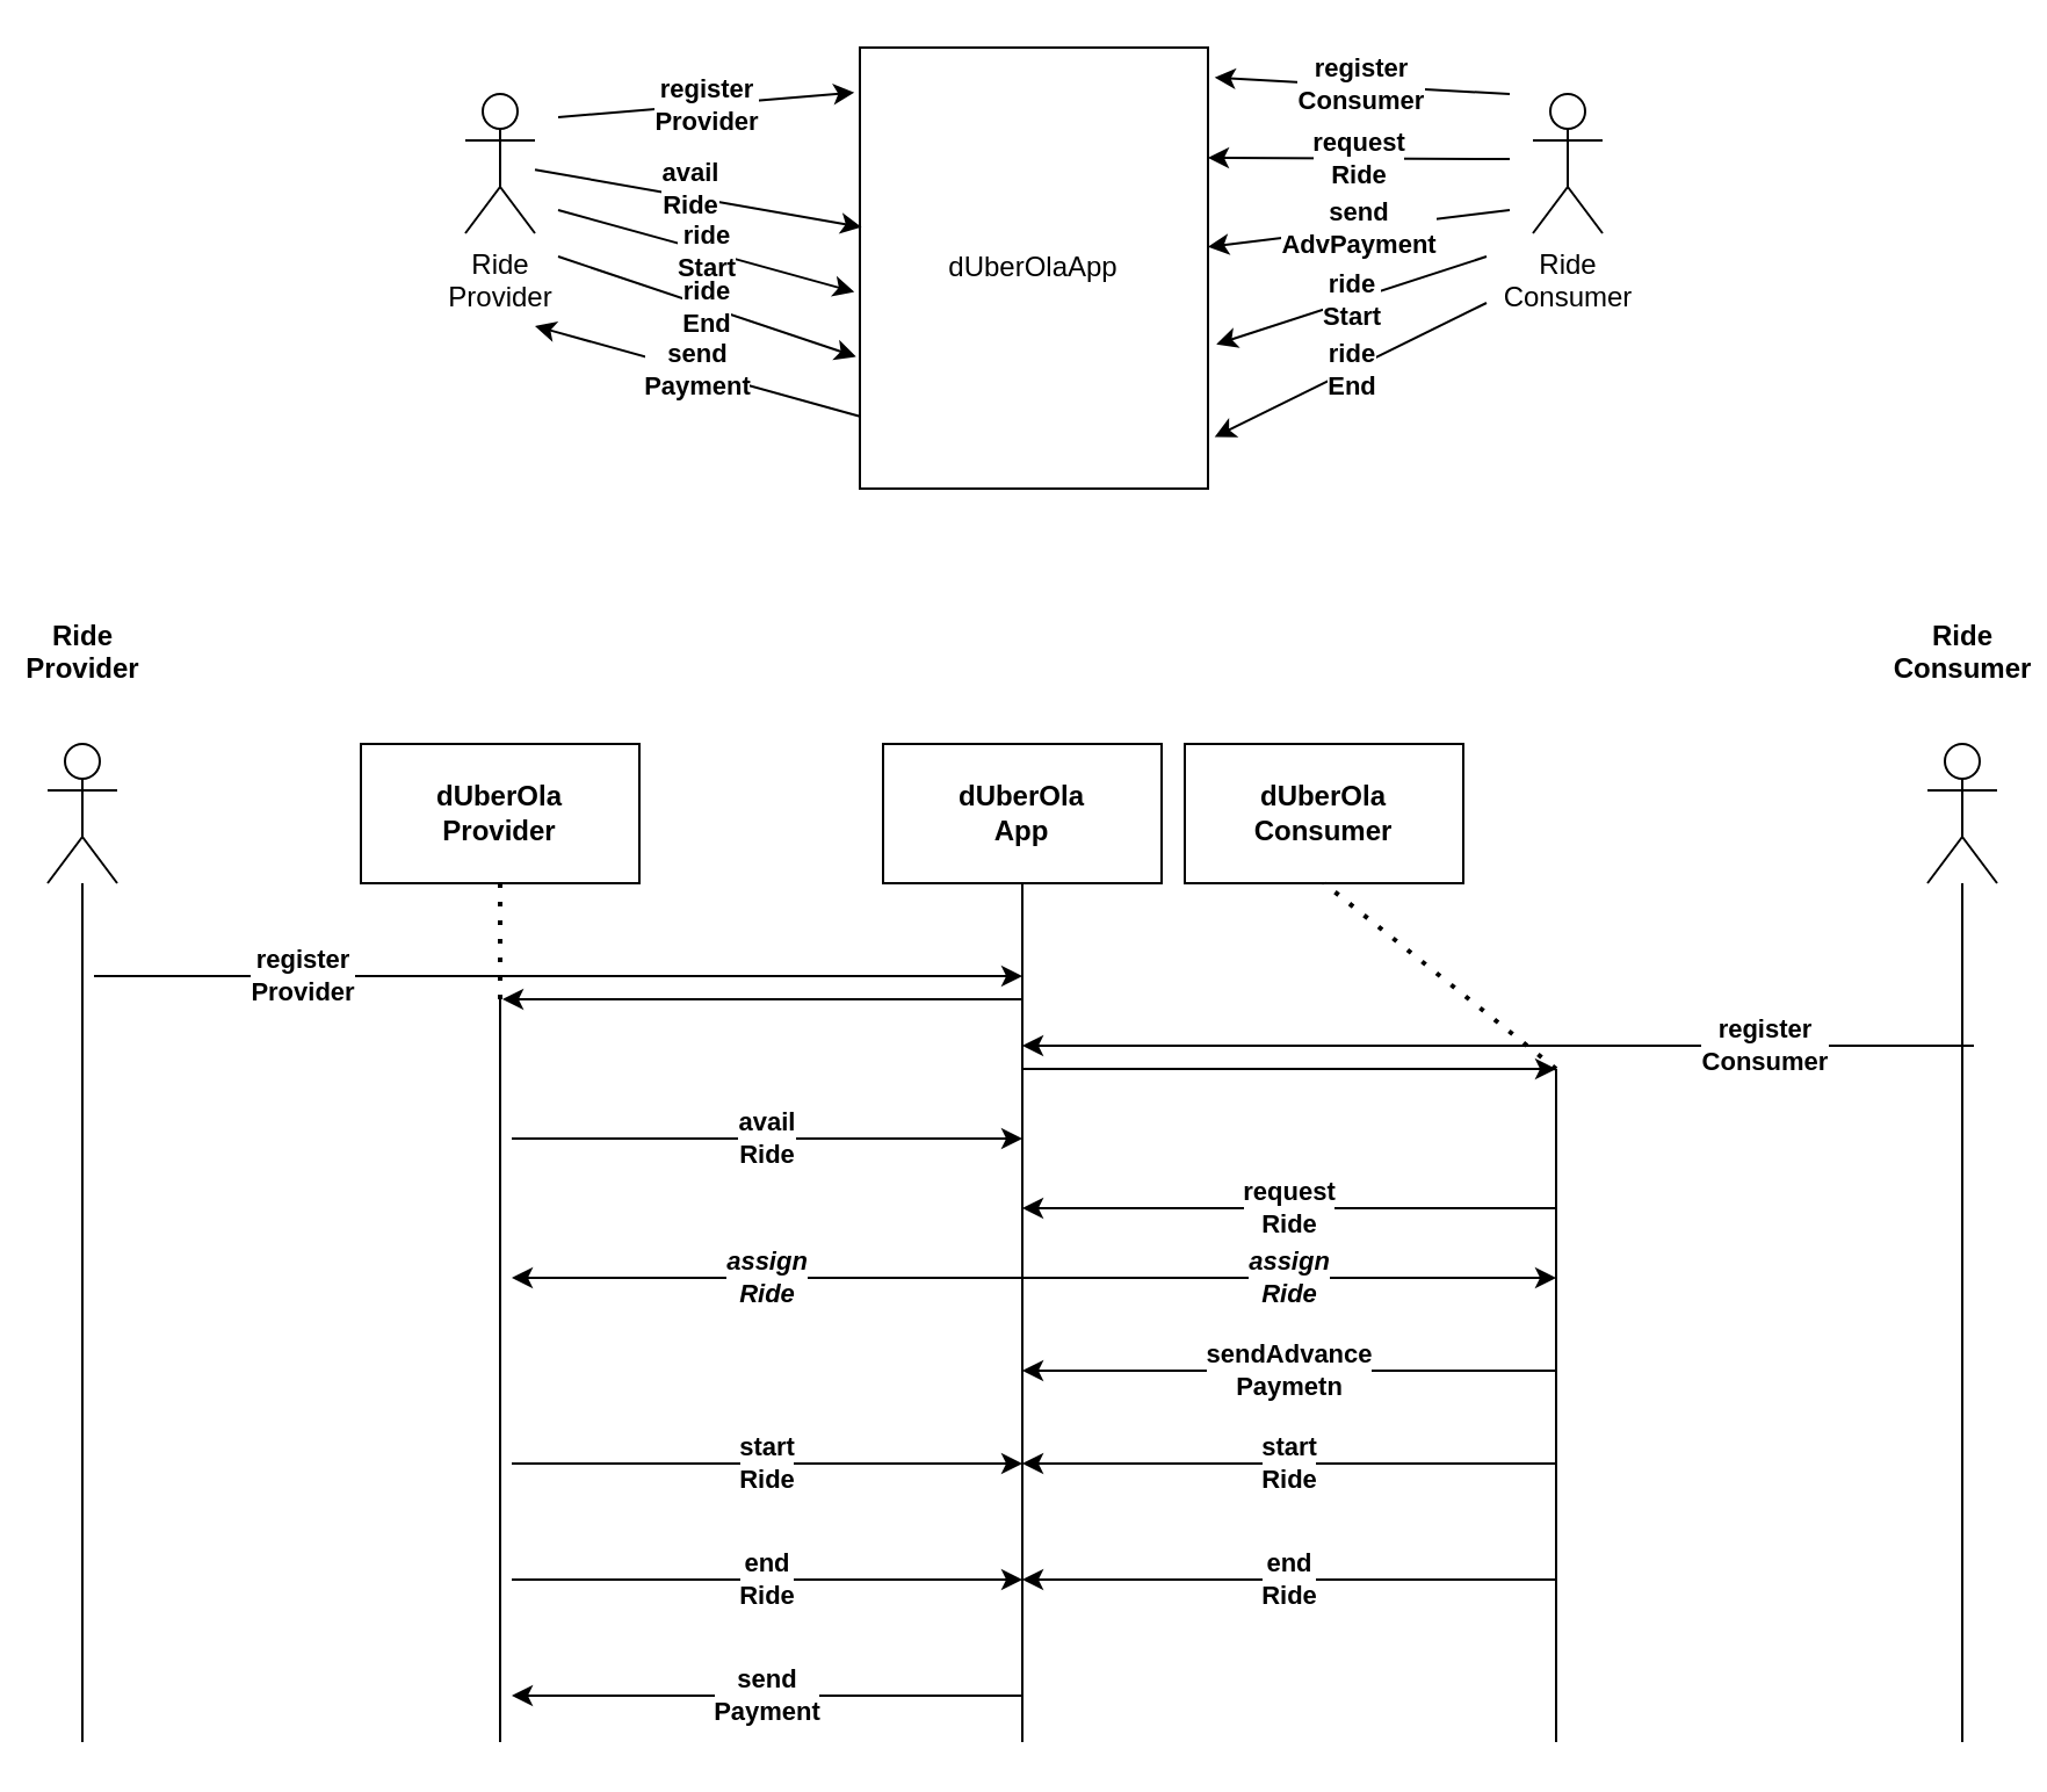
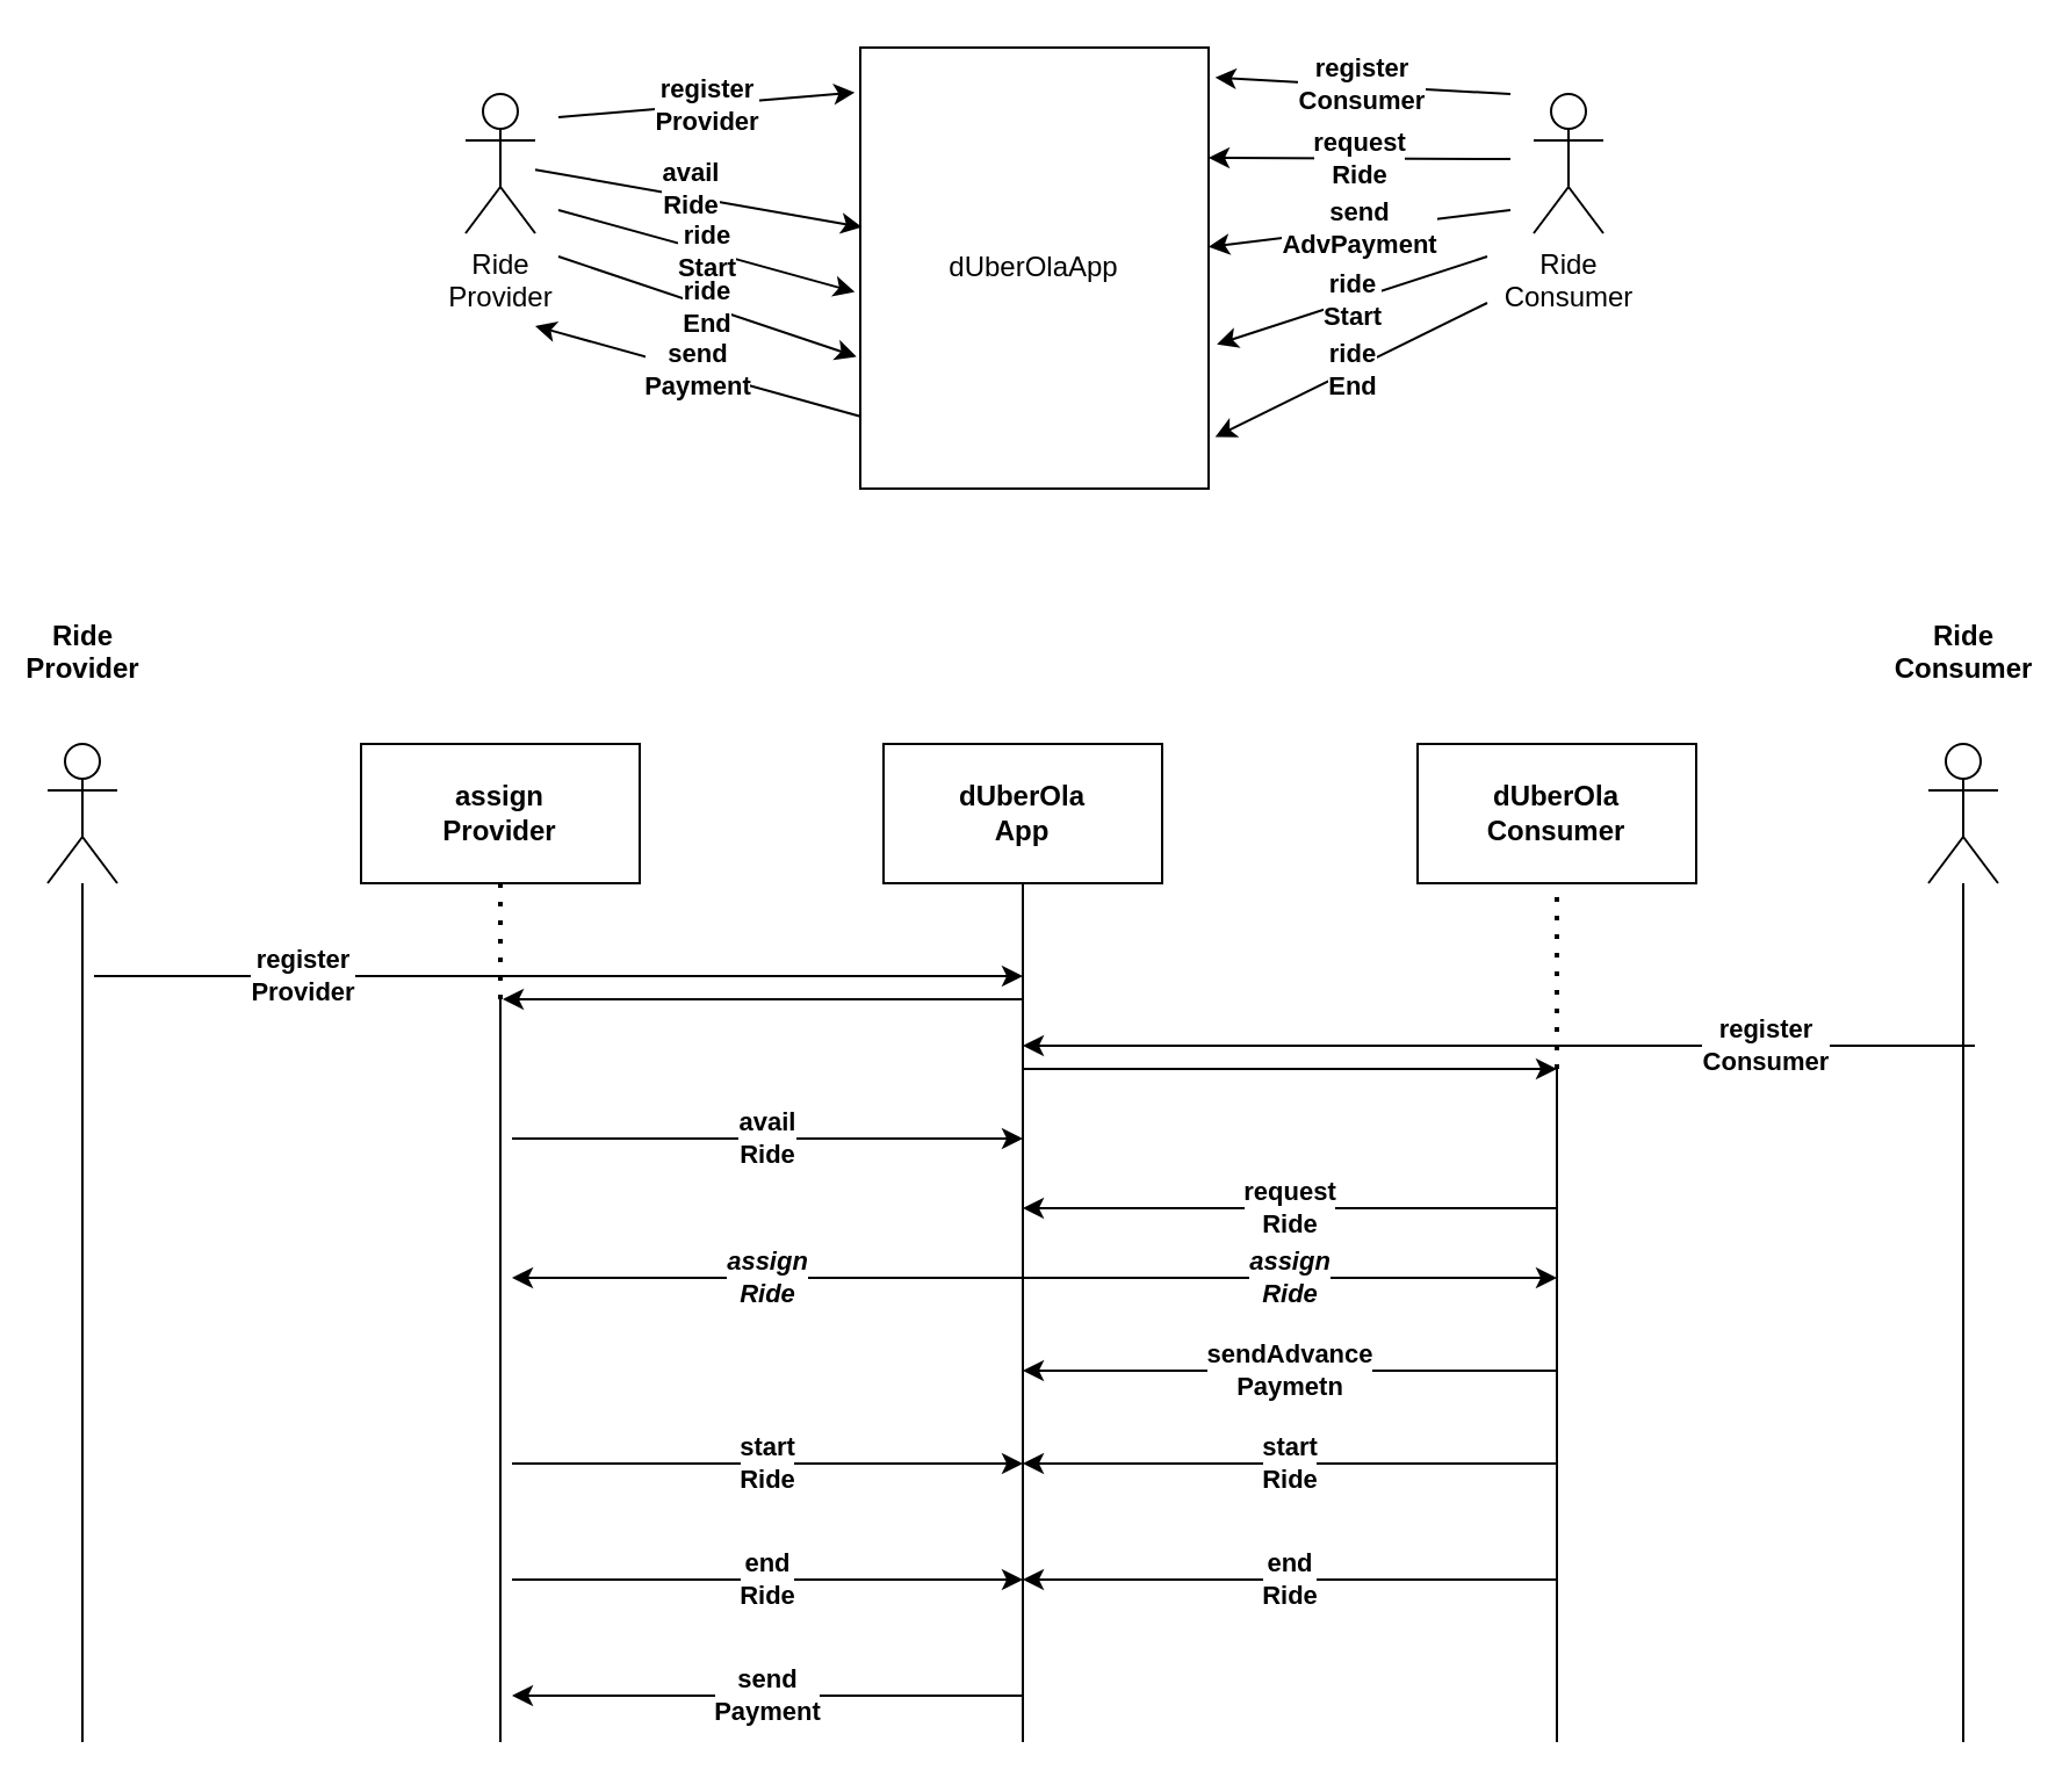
- <mxCell id="34" value="&lt;b&gt;dUberOla&lt;br&gt;Provider&lt;/b&gt;" style="rounded=0;whiteSpace=wrap;html=1;" vertex="1" parent="1"><mxGeometry x="155" y="320" width="120" height="60" as="geometry" /></mxCell>
+ <mxCell id="34" value="&lt;b&gt;assign&lt;br&gt;Provider&lt;/b&gt;" style="rounded=0;whiteSpace=wrap;html=1;" vertex="1" parent="1"><mxGeometry x="155" y="320" width="120" height="60" as="geometry" /></mxCell>
- <mxCell id="36" value="&lt;b&gt;dUberOla&lt;br&gt;Consumer&lt;/b&gt;" style="rounded=0;whiteSpace=wrap;html=1;" vertex="1" parent="1"><mxGeometry x="510" y="320" width="120" height="60" as="geometry" /></mxCell>
+ <mxCell id="36" value="&lt;b&gt;dUberOla&lt;br&gt;Consumer&lt;/b&gt;" style="rounded=0;whiteSpace=wrap;html=1;" vertex="1" parent="1"><mxGeometry x="610" y="320" width="120" height="60" as="geometry" /></mxCell>
